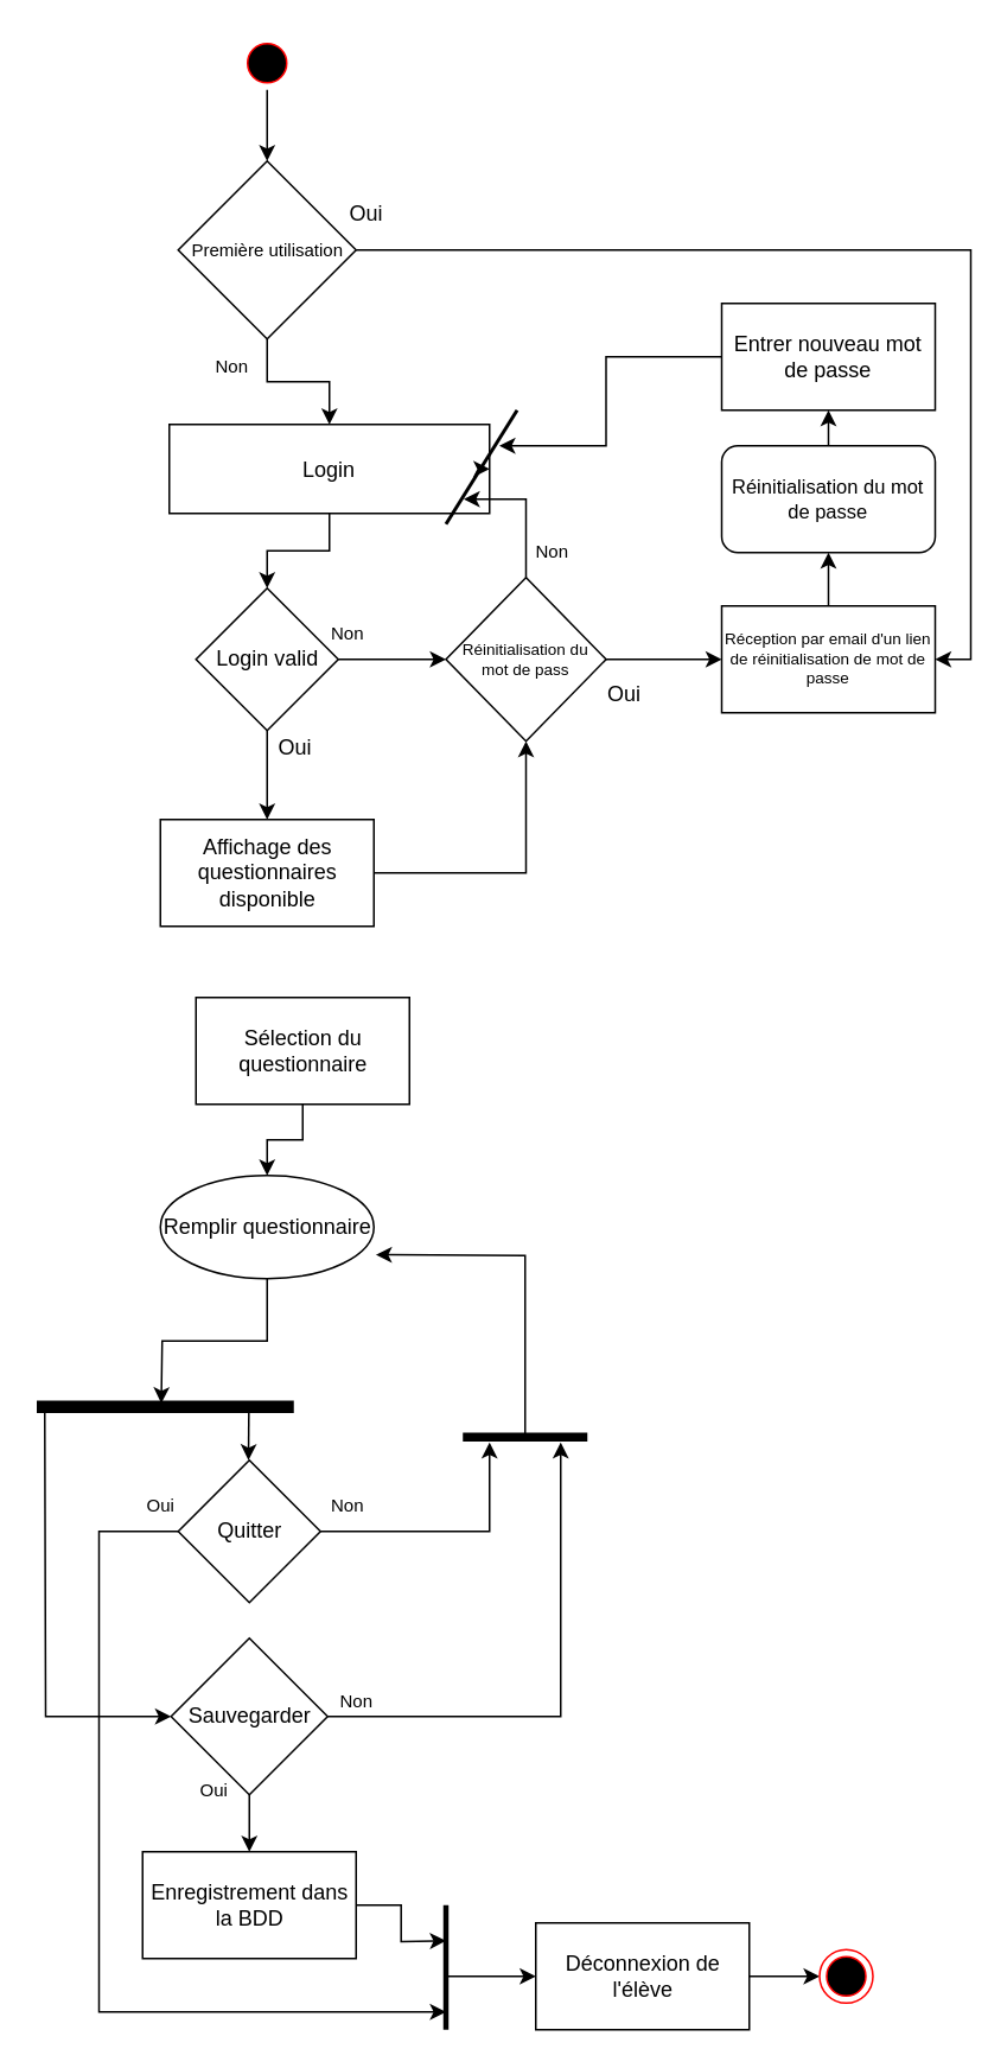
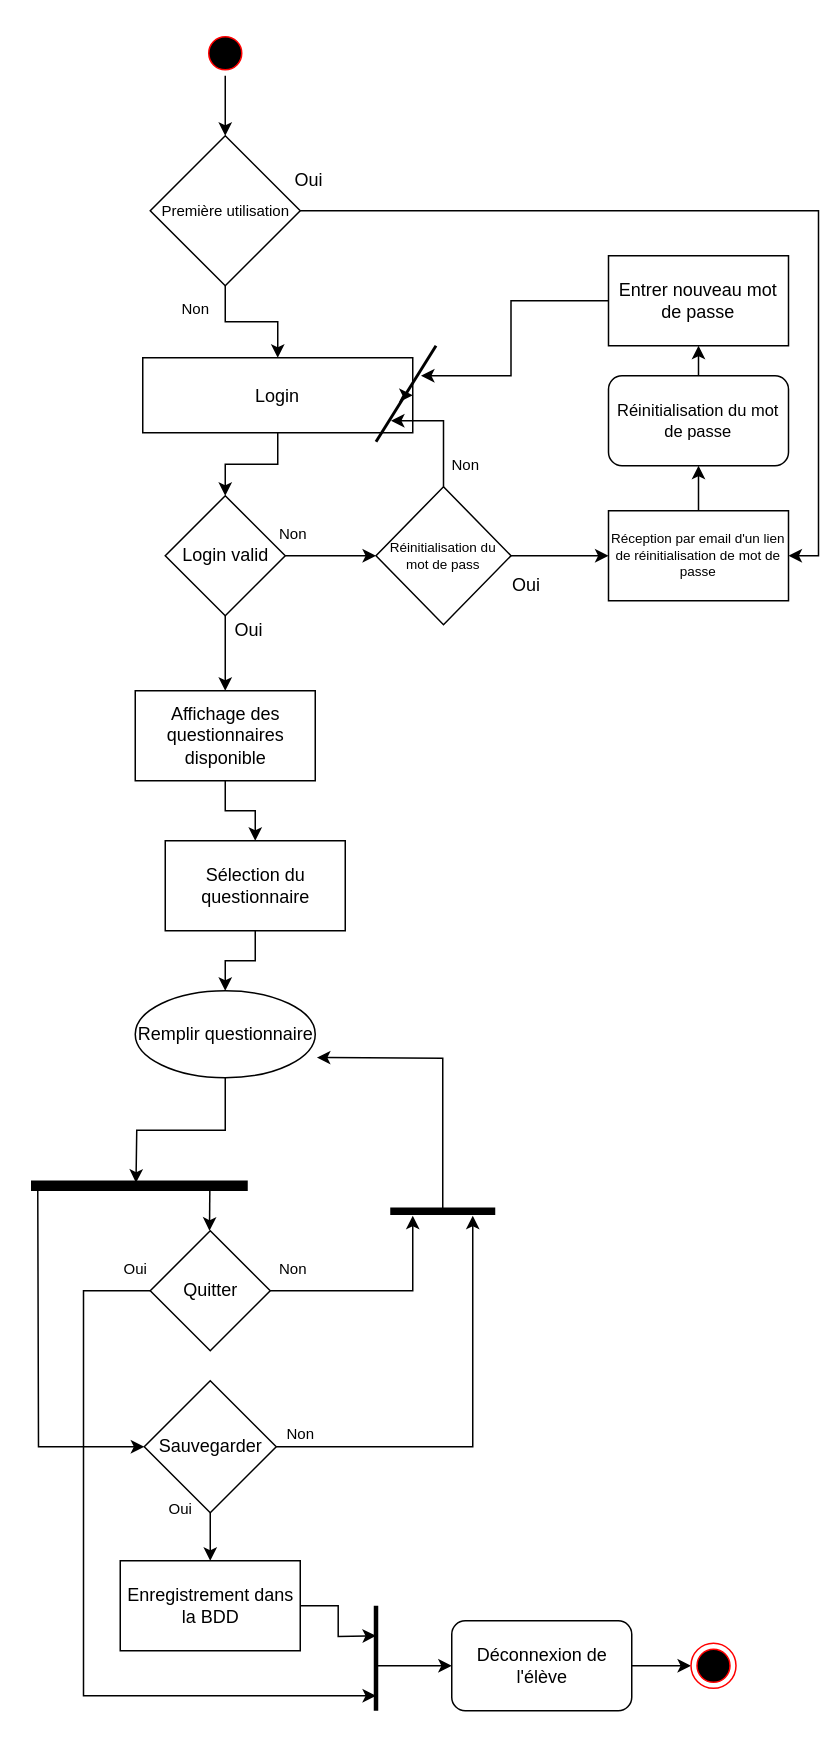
- <mxCell id="35" style="edgeStyle=orthogonalEdgeStyle;rounded=0;orthogonalLoop=1;jettySize=auto;html=1;" parent="1" source="36" target="41" edge="1"><mxGeometry relative="1" as="geometry" /></mxCell>
+ <mxCell id="35" style="edgeStyle=orthogonalEdgeStyle;rounded=0;orthogonalLoop=1;jettySize=auto;html=1;entryX=0.5;entryY=0;entryDx=0;entryDy=0;" parent="1" source="36" target="3" edge="1"><mxGeometry relative="1" as="geometry" /></mxCell>
- <mxCell id="32" value="Déconnexion de l'élève" style="rounded=0;whiteSpace=wrap;html=1;fontColor=default;fillColor=none;" parent="1" vertex="1"><mxGeometry x="300.5" y="1080" width="120" height="60" as="geometry" /></mxCell>
+ <mxCell id="32" value="Déconnexion de l'élève" style="whiteSpace=wrap;html=1;fontColor=default;fillColor=none;rounded=1;" parent="1" vertex="1"><mxGeometry x="300.5" y="1080" width="120" height="60" as="geometry" /></mxCell>
